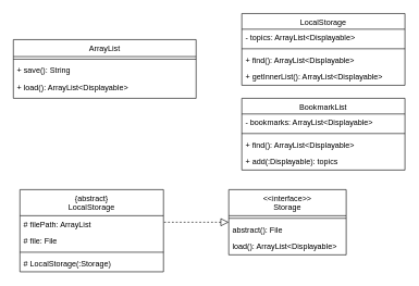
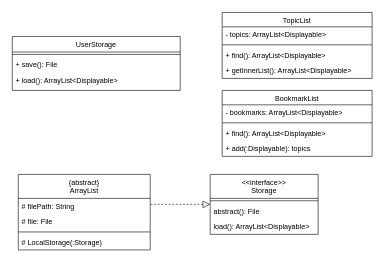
- <mxCell id="16" value="LocalStorage" style="swimlane;fontStyle=0;align=center;verticalAlign=top;childLayout=stackLayout;horizontal=1;startSize=24;horizontalStack=0;resizeParent=1;resizeLast=0;collapsible=1;marginBottom=0;rounded=0;shadow=0;strokeWidth=1;" vertex="1" parent="1"><mxGeometry x="370" y="20" width="250" height="110" as="geometry"><mxRectangle x="340" y="380" width="170" height="26" as="alternateBounds" /></mxGeometry></mxCell>
+ <mxCell id="16" value="TopicList" style="swimlane;fontStyle=0;align=center;verticalAlign=top;childLayout=stackLayout;horizontal=1;startSize=24;horizontalStack=0;resizeParent=1;resizeLast=0;collapsible=1;marginBottom=0;rounded=0;shadow=0;strokeWidth=1;" vertex="1" parent="1"><mxGeometry x="370" y="20" width="250" height="110" as="geometry"><mxRectangle x="340" y="380" width="170" height="26" as="alternateBounds" /></mxGeometry></mxCell>
- <mxCell id="3" value="ArrayList" style="swimlane;fontStyle=0;align=center;verticalAlign=top;childLayout=stackLayout;horizontal=1;startSize=26;horizontalStack=0;resizeParent=1;resizeLast=0;collapsible=1;marginBottom=0;rounded=0;shadow=0;strokeWidth=1;" parent="1" vertex="1"><mxGeometry x="20" y="60" width="280" height="90" as="geometry"><mxRectangle x="230" y="140" width="160" height="26" as="alternateBounds" /></mxGeometry></mxCell>
+ <mxCell id="3" value="UserStorage" style="swimlane;fontStyle=0;align=center;verticalAlign=top;childLayout=stackLayout;horizontal=1;startSize=26;horizontalStack=0;resizeParent=1;resizeLast=0;collapsible=1;marginBottom=0;rounded=0;shadow=0;strokeWidth=1;" parent="1" vertex="1"><mxGeometry x="20" y="60" width="280" height="90" as="geometry"><mxRectangle x="230" y="140" width="160" height="26" as="alternateBounds" /></mxGeometry></mxCell>
- <mxCell id="5" value="+ save(): String" style="text;align=left;verticalAlign=top;spacingLeft=4;spacingRight=4;overflow=hidden;rotatable=0;points=[[0,0.5],[1,0.5]];portConstraint=eastwest;" parent="3" vertex="1"><mxGeometry y="34" width="280" height="26" as="geometry" /></mxCell>
+ <mxCell id="5" value="+ save(): File" style="text;align=left;verticalAlign=top;spacingLeft=4;spacingRight=4;overflow=hidden;rotatable=0;points=[[0,0.5],[1,0.5]];portConstraint=eastwest;" parent="3" vertex="1"><mxGeometry y="34" width="280" height="26" as="geometry" /></mxCell>
- <mxCell id="7" value="{abstract}&#10;LocalStorage" style="swimlane;fontStyle=0;align=center;verticalAlign=top;childLayout=stackLayout;horizontal=1;startSize=40;horizontalStack=0;resizeParent=1;resizeLast=0;collapsible=1;marginBottom=0;rounded=0;shadow=0;strokeWidth=1;" parent="1" vertex="1"><mxGeometry x="30" y="290" width="220" height="126" as="geometry"><mxRectangle x="340" y="380" width="170" height="26" as="alternateBounds" /></mxGeometry></mxCell>
+ <mxCell id="7" value="{abstract}&#10;ArrayList" style="swimlane;fontStyle=0;align=center;verticalAlign=top;childLayout=stackLayout;horizontal=1;startSize=40;horizontalStack=0;resizeParent=1;resizeLast=0;collapsible=1;marginBottom=0;rounded=0;shadow=0;strokeWidth=1;" parent="1" vertex="1"><mxGeometry x="30" y="290" width="220" height="126" as="geometry"><mxRectangle x="340" y="380" width="170" height="26" as="alternateBounds" /></mxGeometry></mxCell>
- <mxCell id="8" value="# filePath: ArrayList" style="text;align=left;verticalAlign=top;spacingLeft=4;spacingRight=4;overflow=hidden;rotatable=0;points=[[0,0.5],[1,0.5]];portConstraint=eastwest;" vertex="1" parent="7"><mxGeometry y="40" width="220" height="26" as="geometry" /></mxCell>
+ <mxCell id="8" value="# filePath: String" style="text;align=left;verticalAlign=top;spacingLeft=4;spacingRight=4;overflow=hidden;rotatable=0;points=[[0,0.5],[1,0.5]];portConstraint=eastwest;" vertex="1" parent="7"><mxGeometry y="40" width="220" height="26" as="geometry" /></mxCell>
